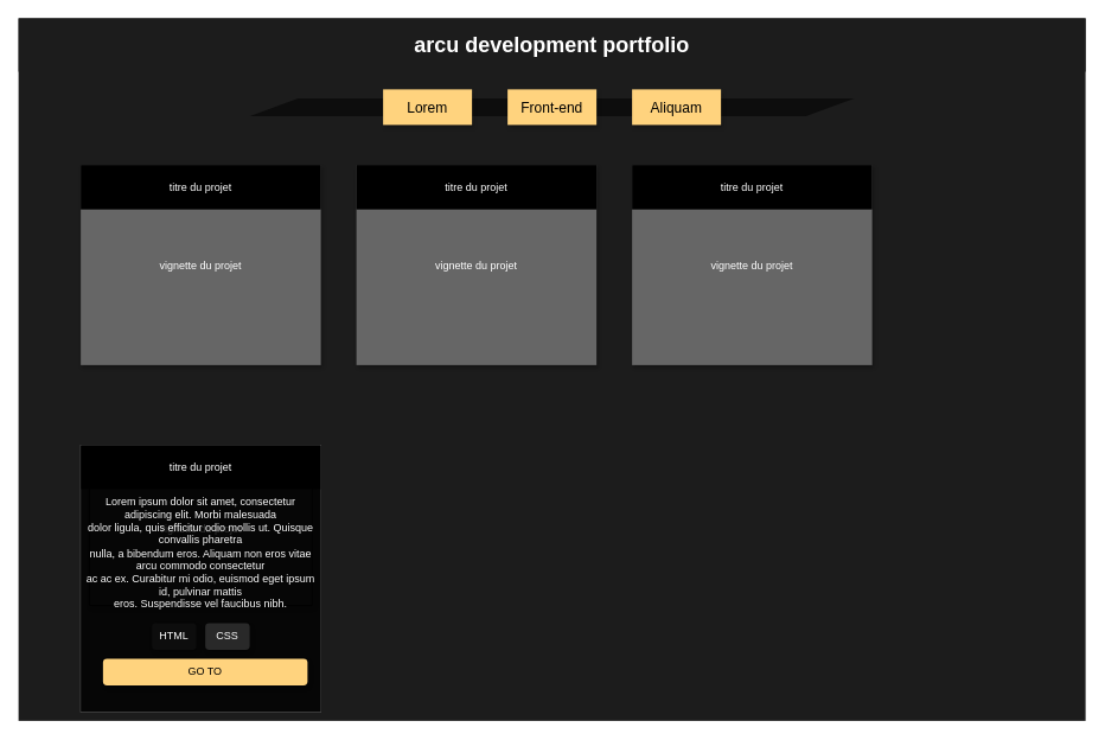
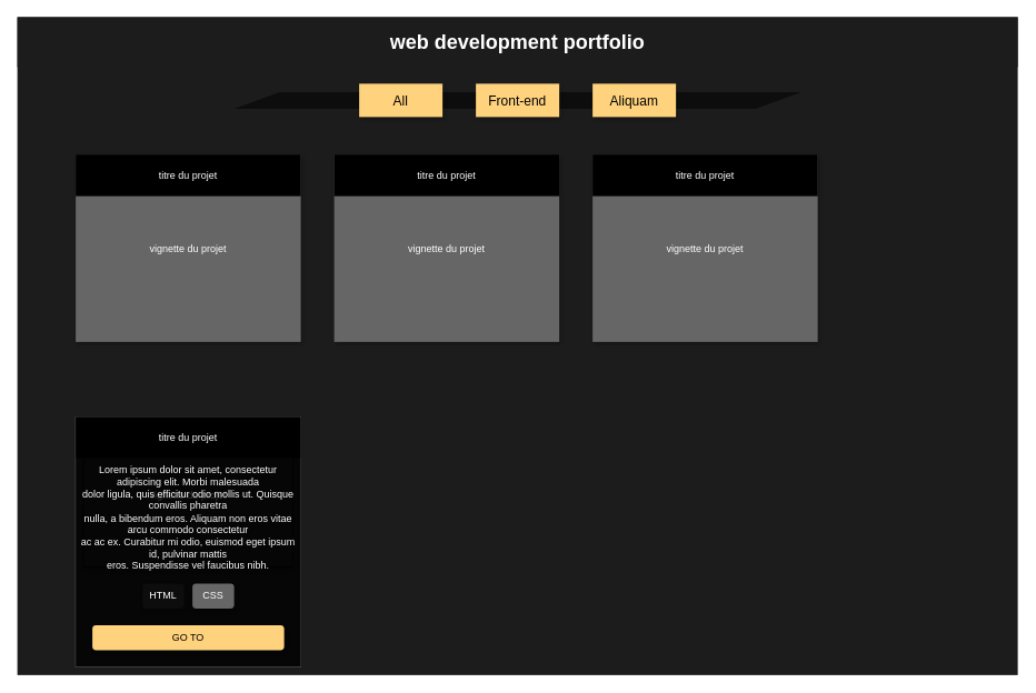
- <mxCell id="3" value="&lt;h1&gt;arcu development portfolio&lt;/h1&gt;" style="shape=card;whiteSpace=wrap;html=1;size=0;fontFamily=Helvetica;strokeColor=none;fillColor=#1c1c1c;fontColor=#FFFFFF;" vertex="1" parent="1"><mxGeometry width="1200" height="60" as="geometry" x="20" y="20" /></mxCell>
+ <mxCell id="3" value="&lt;h1&gt;web development portfolio&lt;/h1&gt;" style="shape=card;whiteSpace=wrap;html=1;size=0;fontFamily=Helvetica;strokeColor=none;fillColor=#1c1c1c;fontColor=#FFFFFF;" vertex="1" parent="1"><mxGeometry width="1200" height="60" as="geometry" x="20" y="20" /></mxCell>
- <mxCell id="19" value="&lt;div&gt;Lorem&lt;/div&gt;" style="rounded=0;whiteSpace=wrap;html=1;shadow=1;glass=0;labelBackgroundColor=none;sketch=0;gradientColor=none;fontFamily=Helvetica;fontSize=16;fontColor=#000000;strokeColor=none;fillColor=#FFD37E;" vertex="1" parent="1"><mxGeometry x="430" y="100" width="100" height="40" as="geometry" /></mxCell>
+ <mxCell id="19" value="&lt;div&gt;All&lt;/div&gt;" style="rounded=0;whiteSpace=wrap;html=1;shadow=1;glass=0;labelBackgroundColor=none;sketch=0;gradientColor=none;fontFamily=Helvetica;fontSize=16;fontColor=#000000;strokeColor=none;fillColor=#FFD37E;" vertex="1" parent="1"><mxGeometry x="430" y="100" width="100" height="40" as="geometry" /></mxCell>
- <mxCell id="11" value="CSS" style="rounded=1;whiteSpace=wrap;html=1;labelBackgroundColor=none;fontFamily=Helvetica;fontColor=#FFFFFF;shadow=1;strokeColor=none;fillColor=#292929;" vertex="1" parent="1"><mxGeometry x="230" y="700" width="50" height="30" as="geometry" /></mxCell>
+ <mxCell id="11" value="CSS" style="rounded=1;whiteSpace=wrap;html=1;labelBackgroundColor=none;fontFamily=Helvetica;fontColor=#FFFFFF;shadow=1;strokeColor=none;fillColor=#666666;" vertex="1" parent="1"><mxGeometry x="230" y="700" width="50" height="30" as="geometry" /></mxCell>
- <mxCell id="12" value="GO TO" style="rounded=1;whiteSpace=wrap;html=1;labelBackgroundColor=none;fontFamily=Helvetica;shadow=1;strokeColor=none;fillColor=#FFD37E;" vertex="1" parent="1"><mxGeometry x="115" y="740" width="230" height="30" as="geometry" /></mxCell>
+ <mxCell id="12" value="GO TO" style="rounded=1;whiteSpace=wrap;html=1;labelBackgroundColor=none;fontFamily=Helvetica;shadow=1;strokeColor=none;fillColor=#FFD37E;" vertex="1" parent="1"><mxGeometry x="110" y="750" width="230" height="30" as="geometry" /></mxCell>
